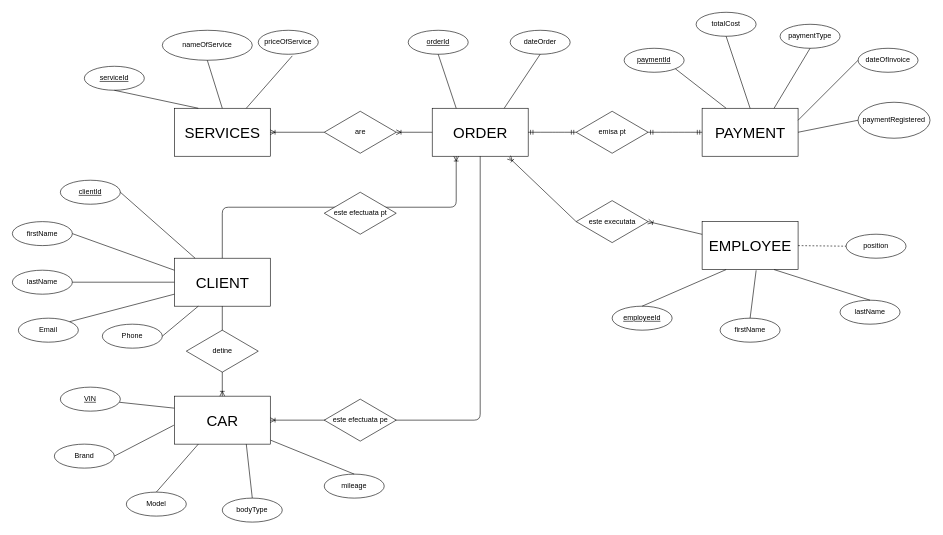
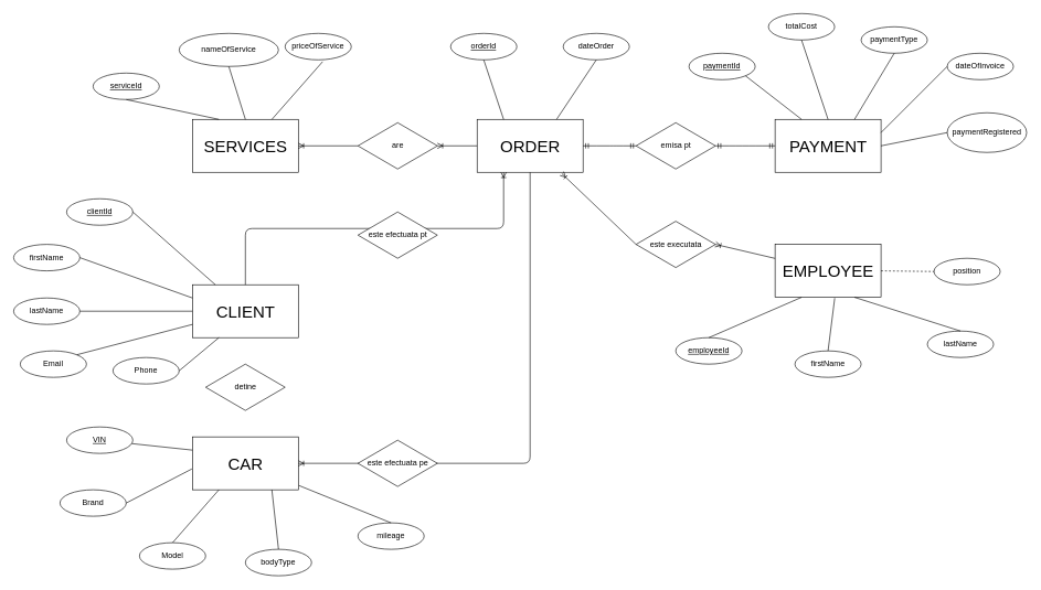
- <mxCell id="6" value="" style="fontSize=12;html=1;endArrow=ERoneToMany;exitX=0.5;exitY=1;exitDx=0;exitDy=0;entryX=0.5;entryY=0;entryDx=0;entryDy=0;" parent="1" source="2" target="3" edge="1"><mxGeometry width="100" height="100" relative="1" as="geometry"><mxPoint x="520" y="800" as="sourcePoint" /><mxPoint x="620" y="700" as="targetPoint" /></mxGeometry></mxCell>
